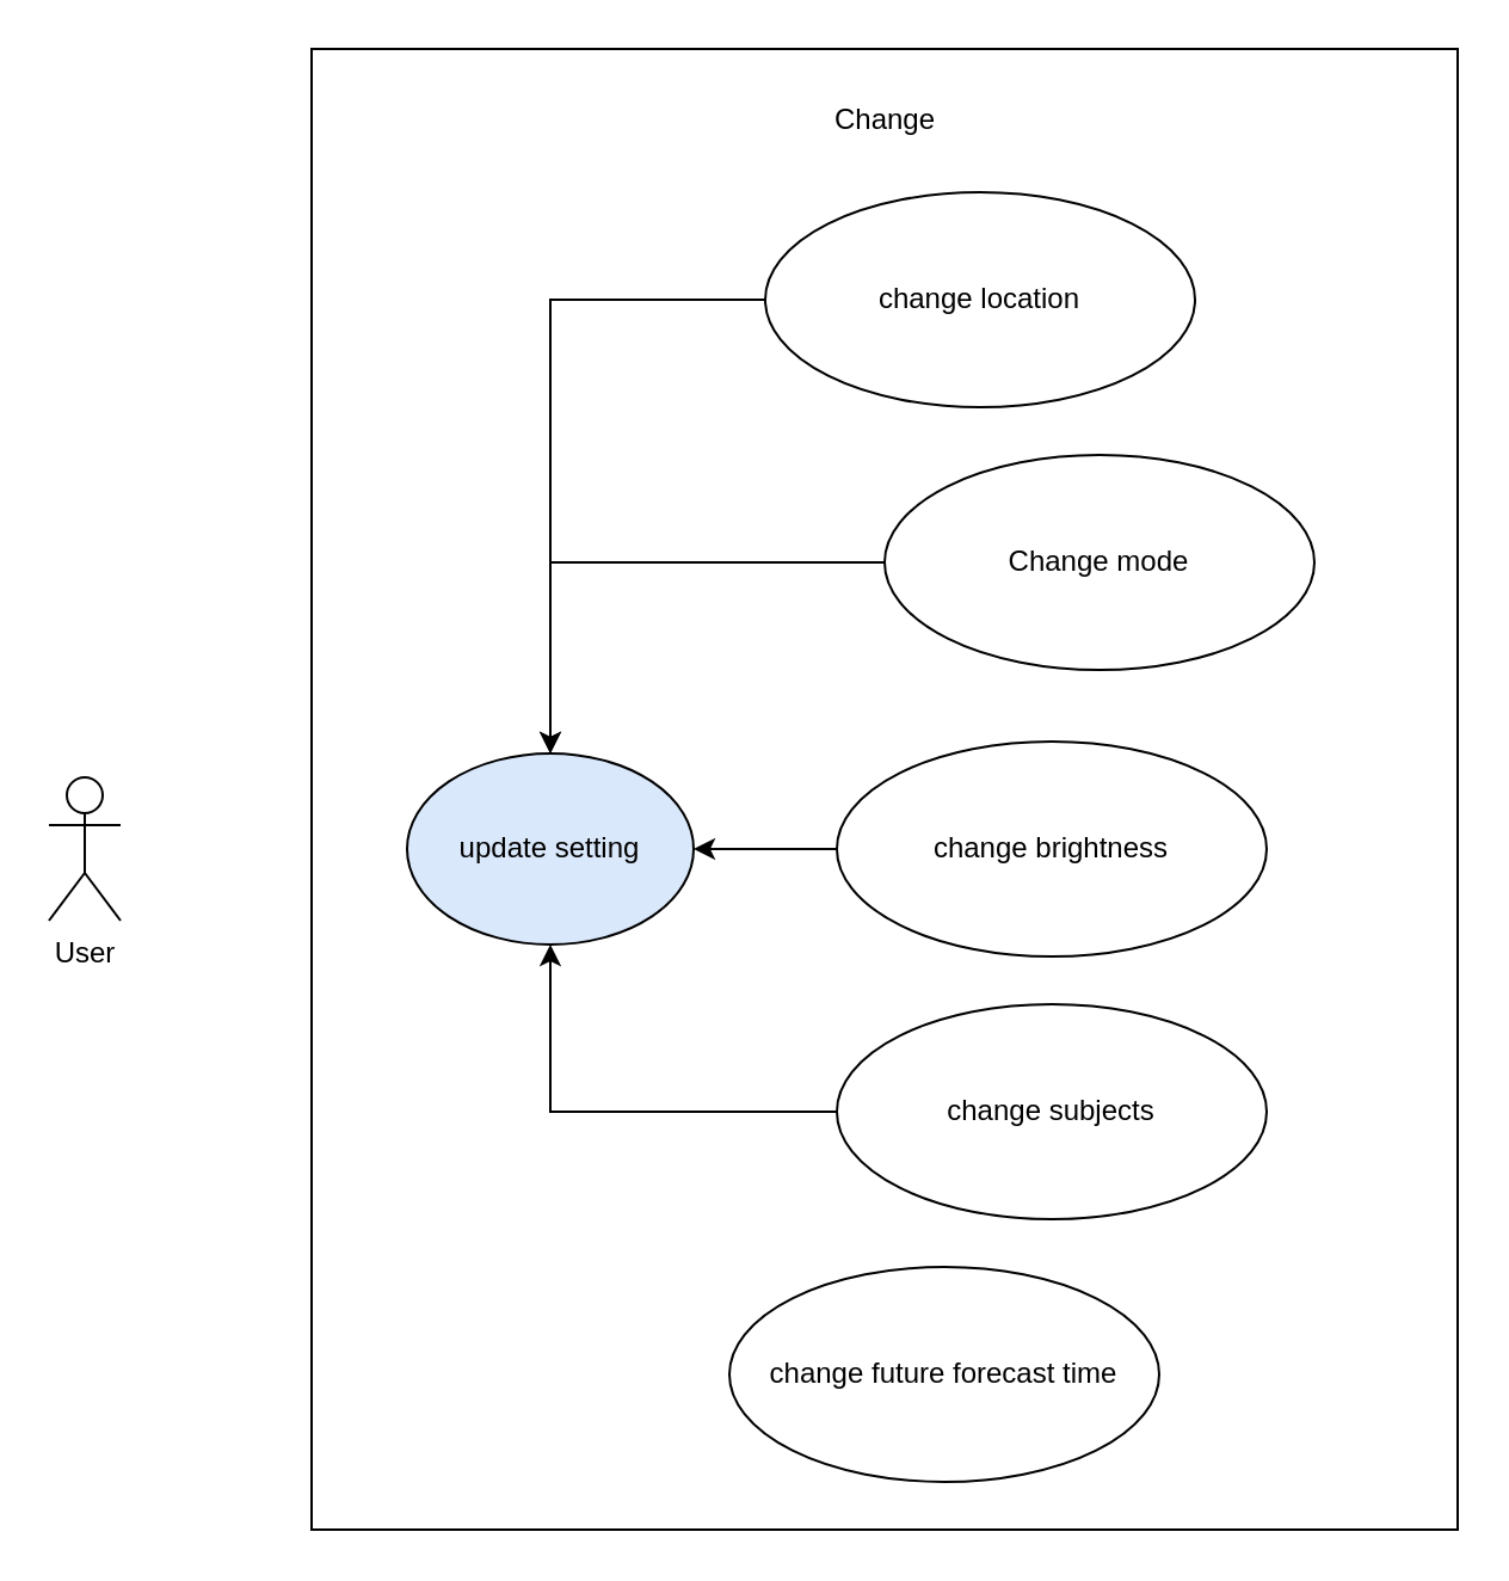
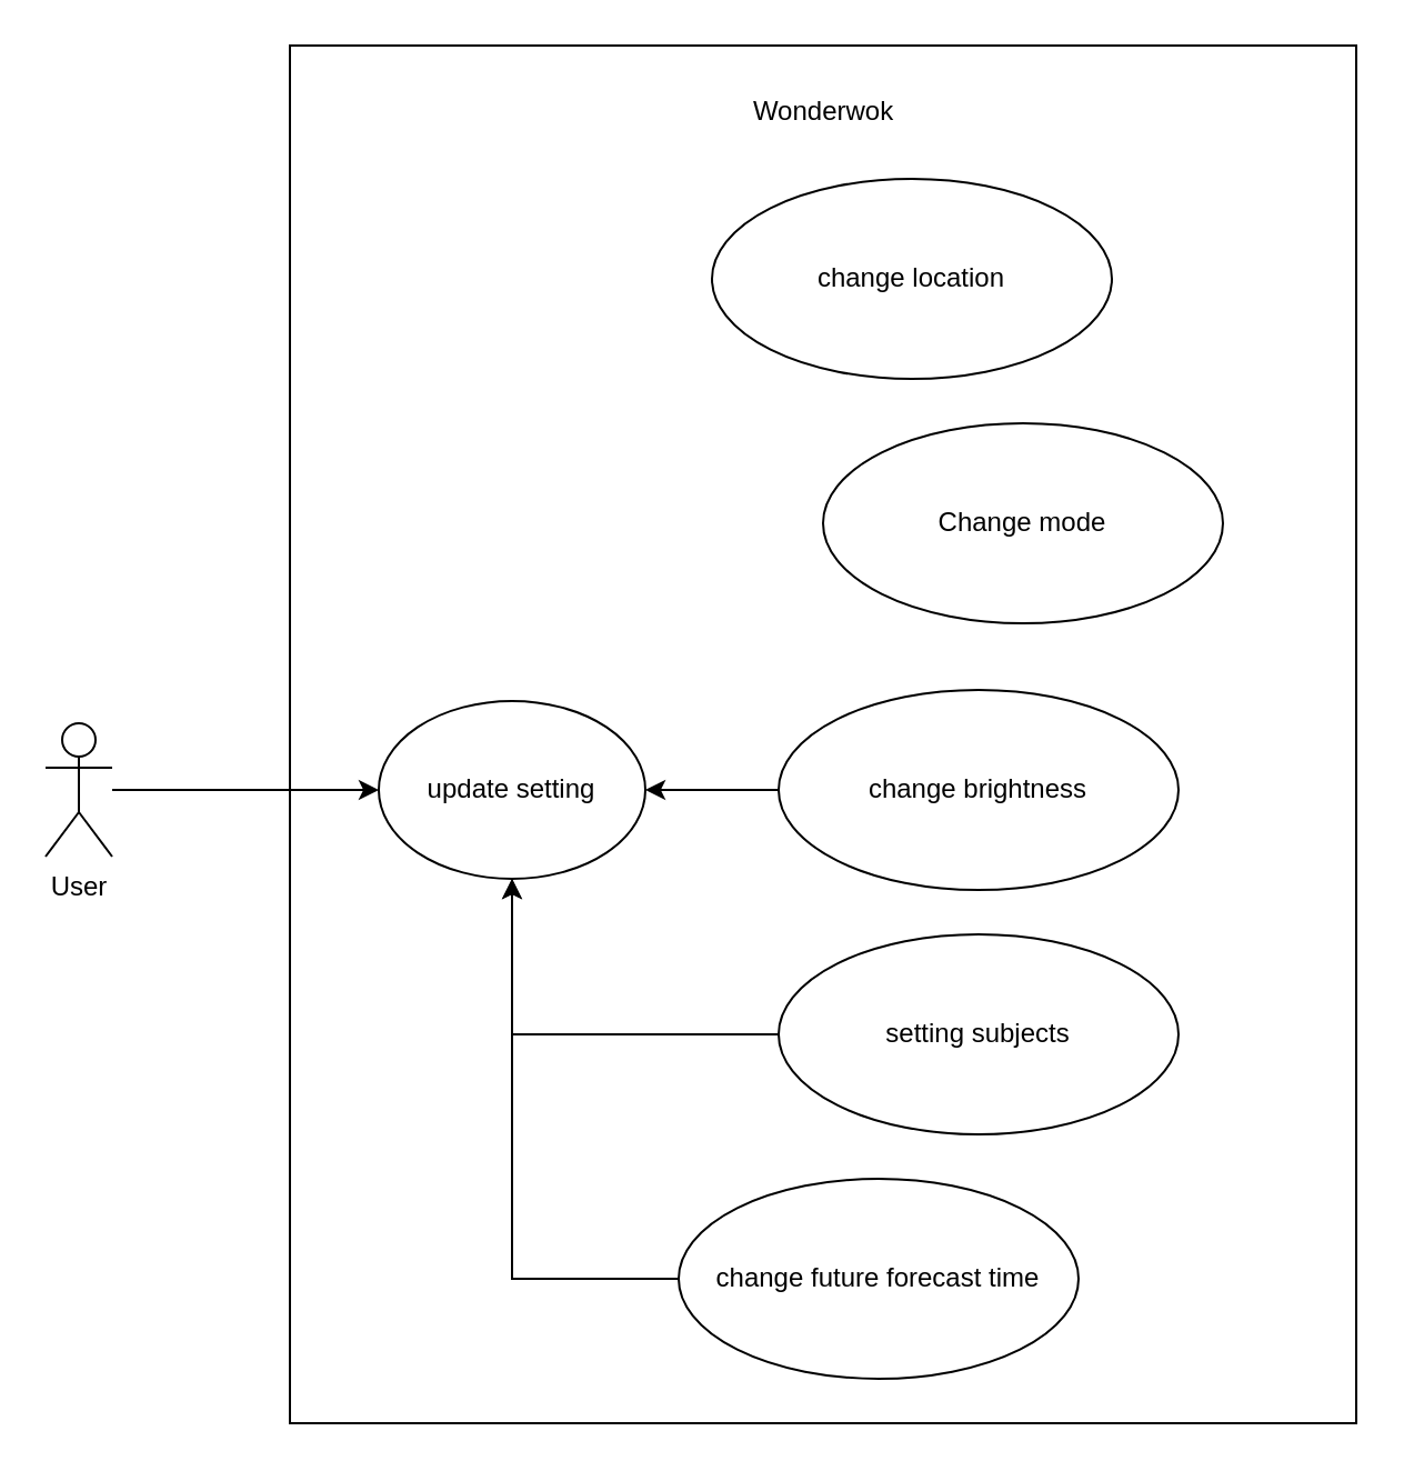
- <mxCell id="16" value="Change" style="text;html=1;align=center;verticalAlign=middle;resizable=0;points=[];autosize=1;" parent="1" vertex="1"><mxGeometry x="330" y="40" width="80" height="20" as="geometry" /></mxCell>
+ <mxCell id="16" value="Wonderwok" style="text;html=1;align=center;verticalAlign=middle;resizable=0;points=[];autosize=1;" parent="1" vertex="1"><mxGeometry x="330" y="40" width="80" height="20" as="geometry" /></mxCell>
- <mxCell id="14" style="edgeStyle=orthogonalEdgeStyle;rounded=0;orthogonalLoop=1;jettySize=auto;html=1;entryX=0.5;entryY=0;entryDx=0;entryDy=0;" parent="1" source="15" target="5" edge="1"><mxGeometry relative="1" as="geometry" /></mxCell>
- <mxCell id="10" style="edgeStyle=orthogonalEdgeStyle;rounded=0;orthogonalLoop=1;jettySize=auto;html=1;" parent="1" source="11" target="5" edge="1"><mxGeometry relative="1" as="geometry" /></mxCell>
+ <mxCell id="3" style="edgeStyle=orthogonalEdgeStyle;rounded=0;orthogonalLoop=1;jettySize=auto;html=1;" parent="1" source="4" target="5" edge="1"><mxGeometry relative="1" as="geometry" /></mxCell>
- <mxCell id="5" value="update setting" style="ellipse;whiteSpace=wrap;html=1;fillColor=#dae8fc;" parent="1" vertex="1"><mxGeometry x="170" y="315" width="120" height="80" as="geometry" /></mxCell>
+ <mxCell id="5" value="update setting" style="ellipse;whiteSpace=wrap;html=1;" parent="1" vertex="1"><mxGeometry x="170" y="315" width="120" height="80" as="geometry" /></mxCell>
- <mxCell id="7" value="change subjects" style="ellipse;whiteSpace=wrap;html=1;" parent="1" vertex="1"><mxGeometry x="350" y="420" width="180" height="90" as="geometry" /></mxCell>
+ <mxCell id="7" value="setting subjects" style="ellipse;whiteSpace=wrap;html=1;" parent="1" vertex="1"><mxGeometry x="350" y="420" width="180" height="90" as="geometry" /></mxCell>
+ <mxCell id="12" style="edgeStyle=orthogonalEdgeStyle;rounded=0;orthogonalLoop=1;jettySize=auto;html=1;entryX=0.5;entryY=1;entryDx=0;entryDy=0;" parent="1" source="13" target="5" edge="1"><mxGeometry relative="1" as="geometry" /></mxCell>
